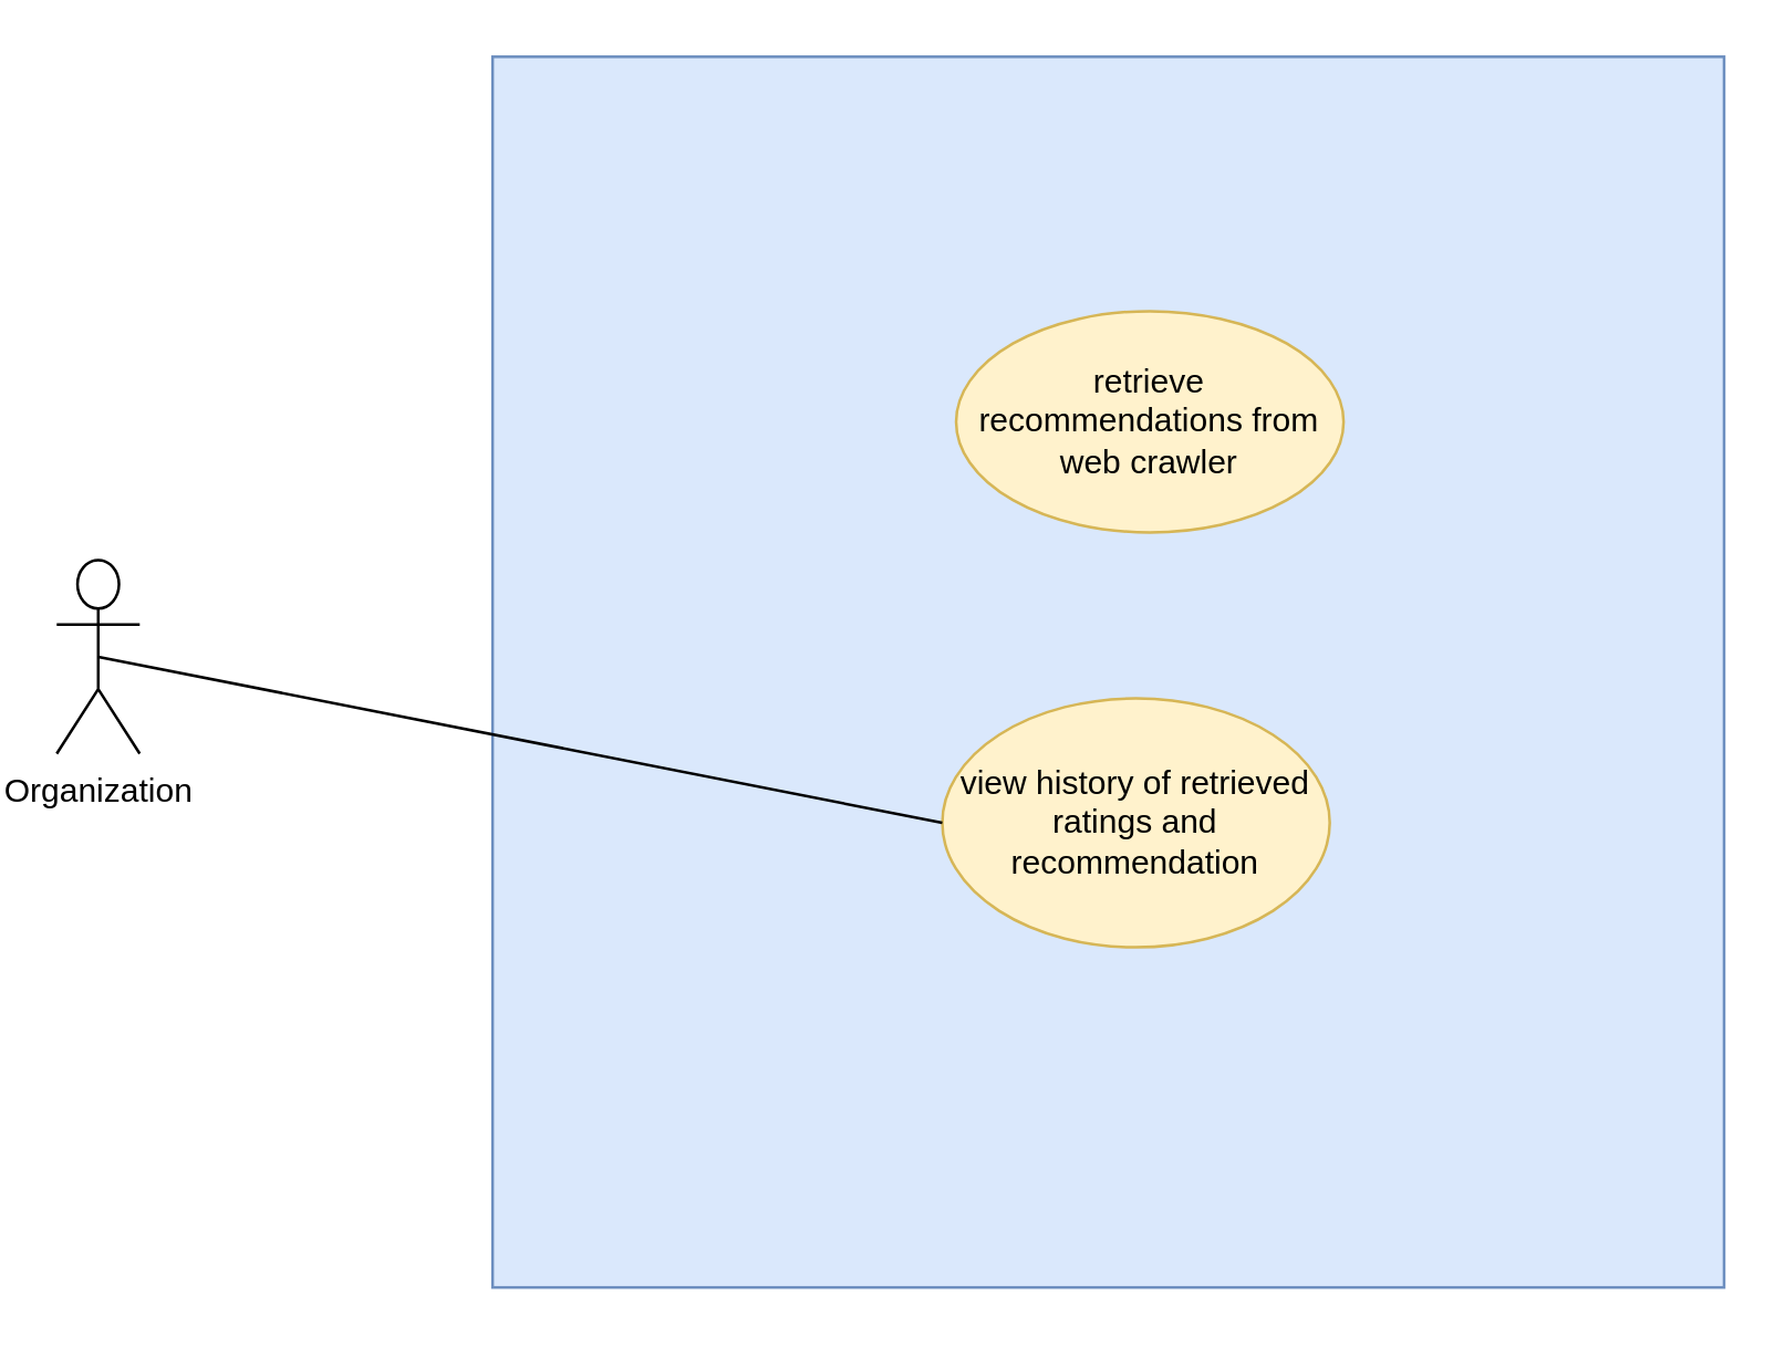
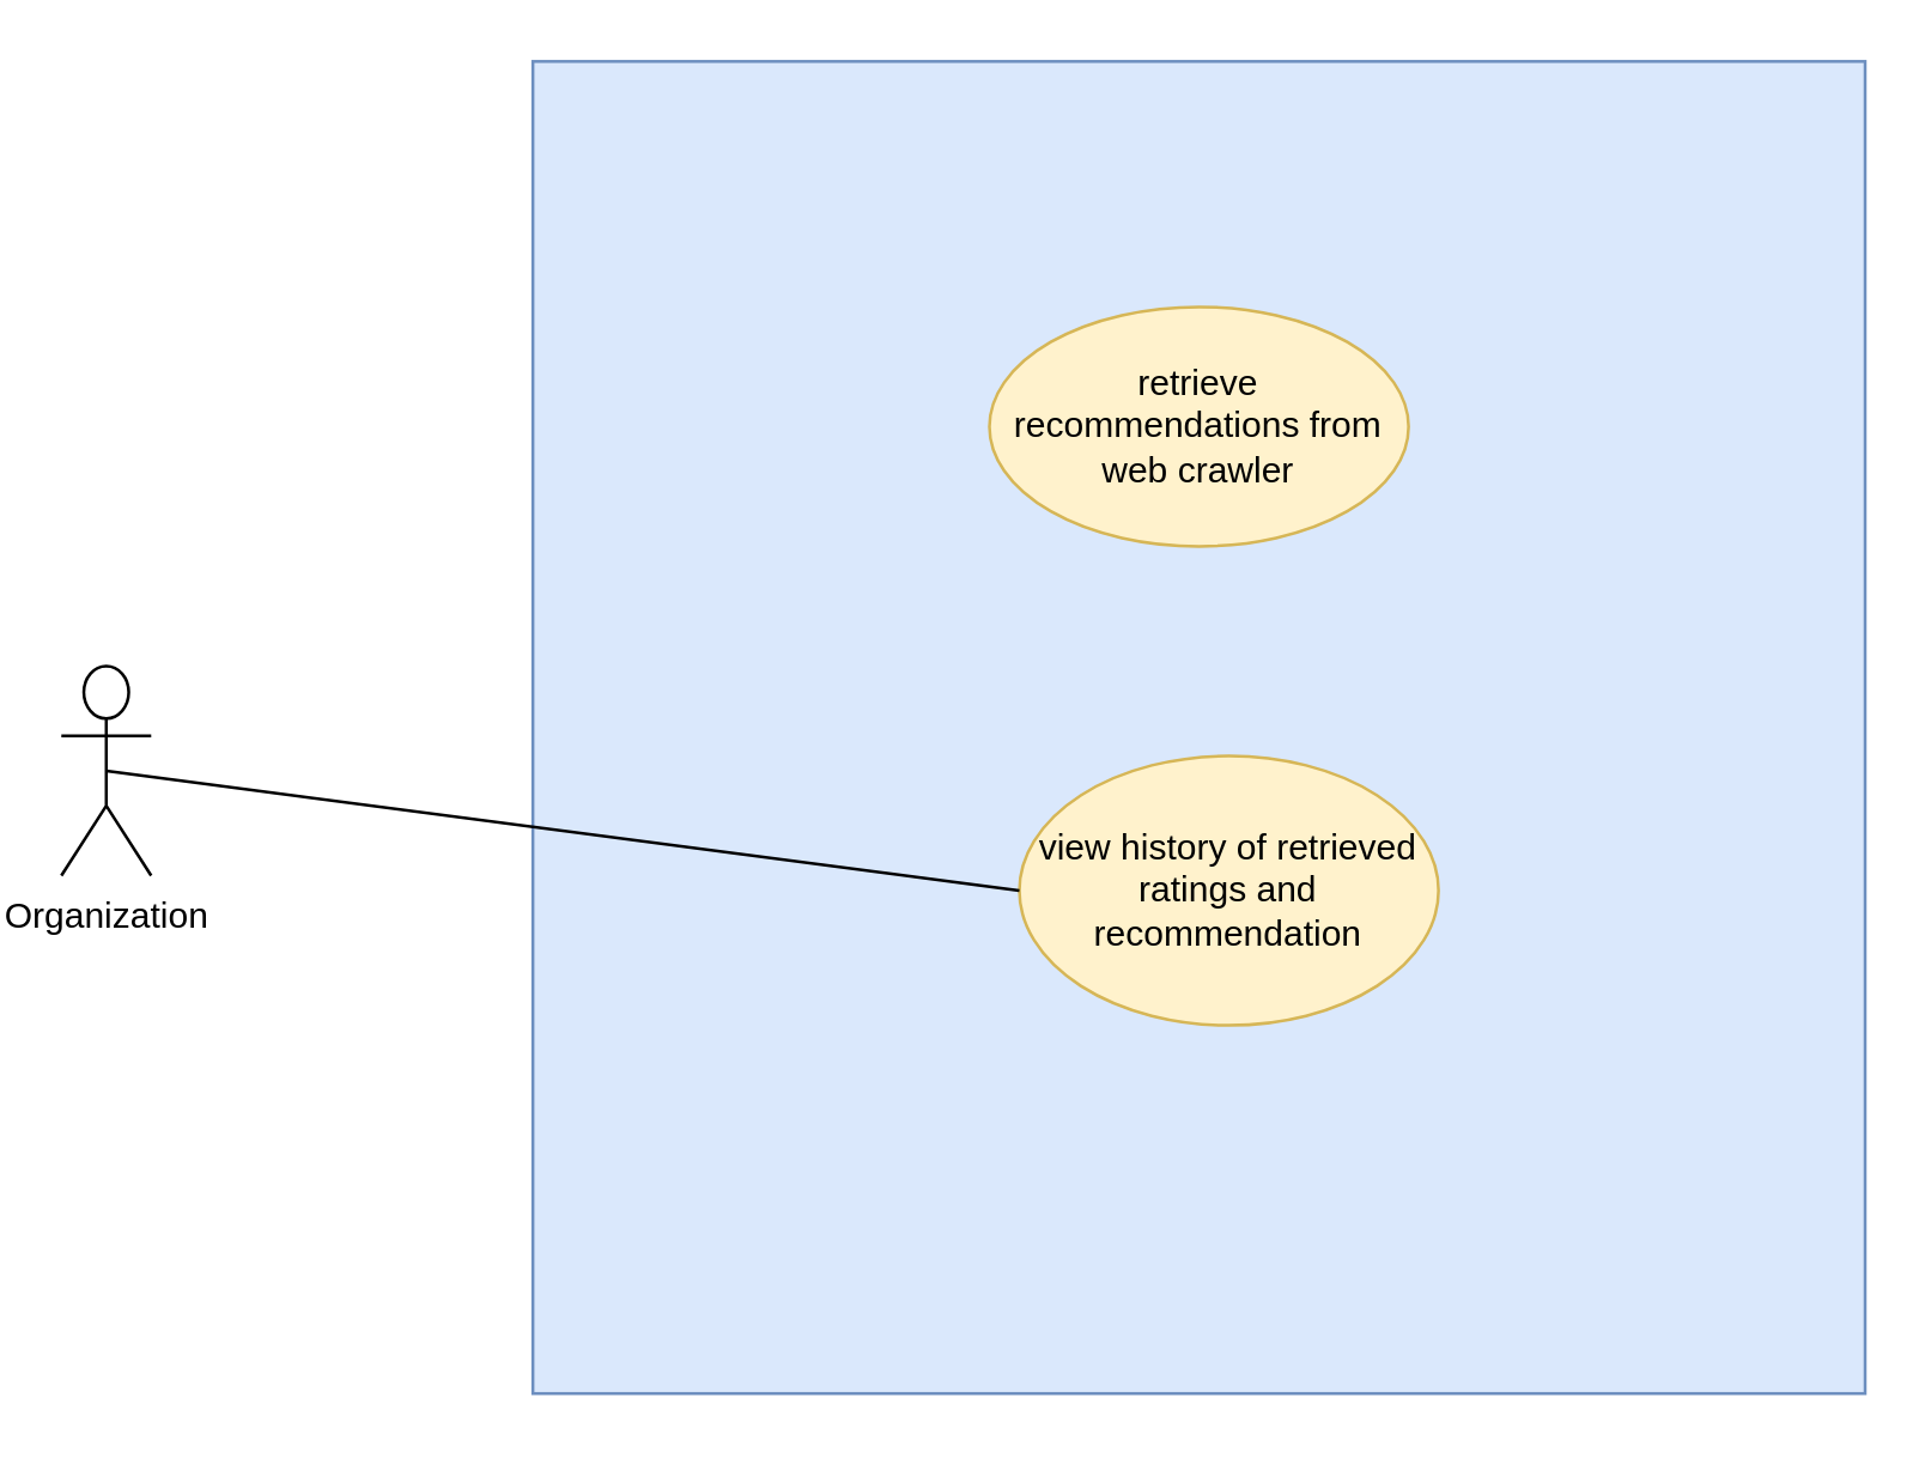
- <mxCell id="4" value="retrieve recommendations from web crawler" style="ellipse;whiteSpace=wrap;html=1;fillColor=#fff2cc;strokeColor=#d6b656;" parent="1" vertex="1"><mxGeometry x="345" y="112" width="140" height="80" as="geometry" /></mxCell>
+ <mxCell id="4" value="retrieve recommendations from web crawler" style="ellipse;whiteSpace=wrap;html=1;fillColor=#fff2cc;strokeColor=#d6b656;" parent="1" vertex="1"><mxGeometry x="330" y="102" width="140" height="80" as="geometry" /></mxCell>
- <mxCell id="2" value="Organization&lt;br&gt;" style="shape=umlActor;verticalLabelPosition=bottom;verticalAlign=top;html=1;outlineConnect=0;" parent="1" vertex="1"><mxGeometry x="20" y="202" width="30" height="70" as="geometry" /></mxCell>
+ <mxCell id="2" value="Organization&lt;br&gt;" style="shape=umlActor;verticalLabelPosition=bottom;verticalAlign=top;html=1;outlineConnect=0;" parent="1" vertex="1"><mxGeometry x="20" y="222" width="30" height="70" as="geometry" /></mxCell>
